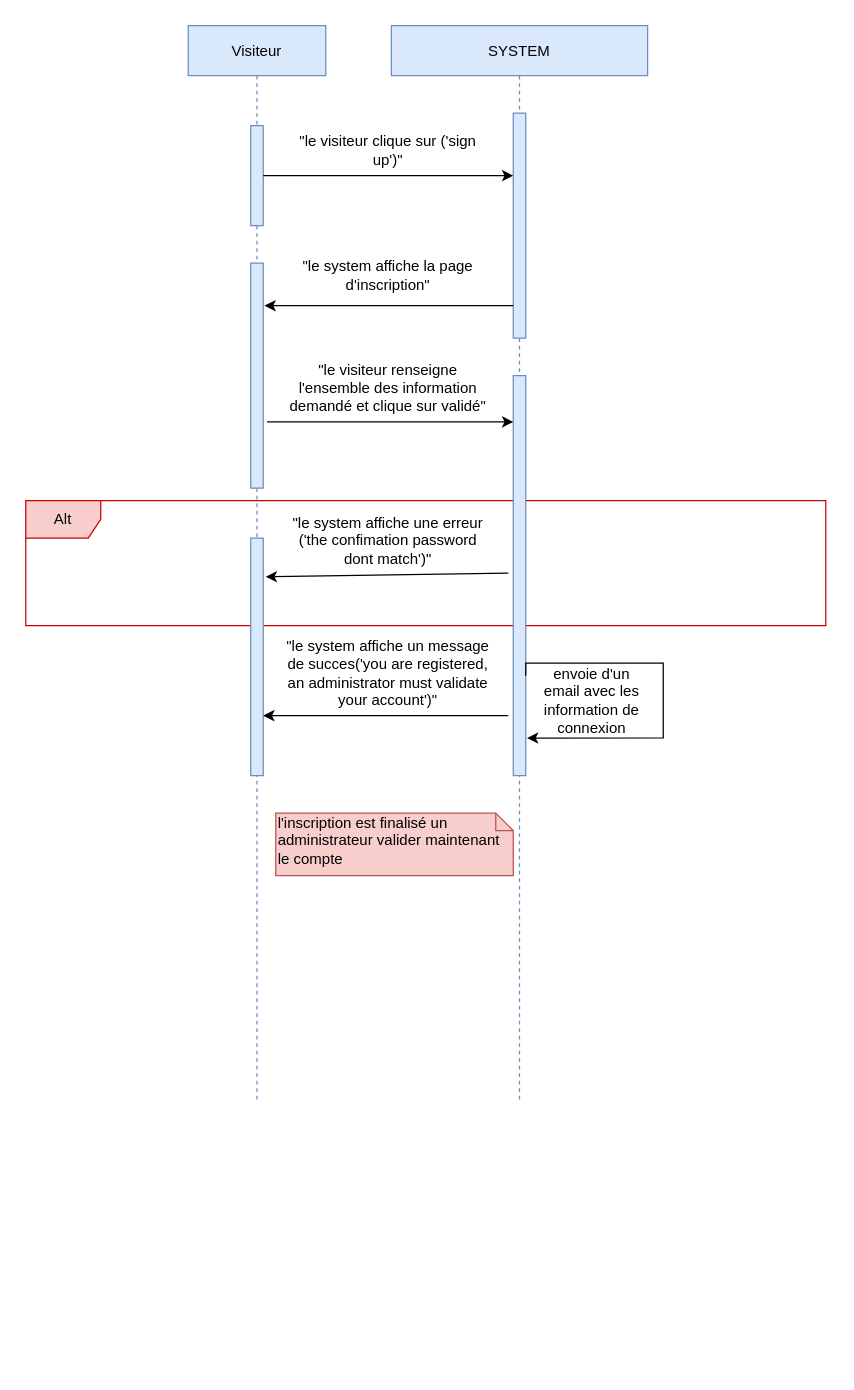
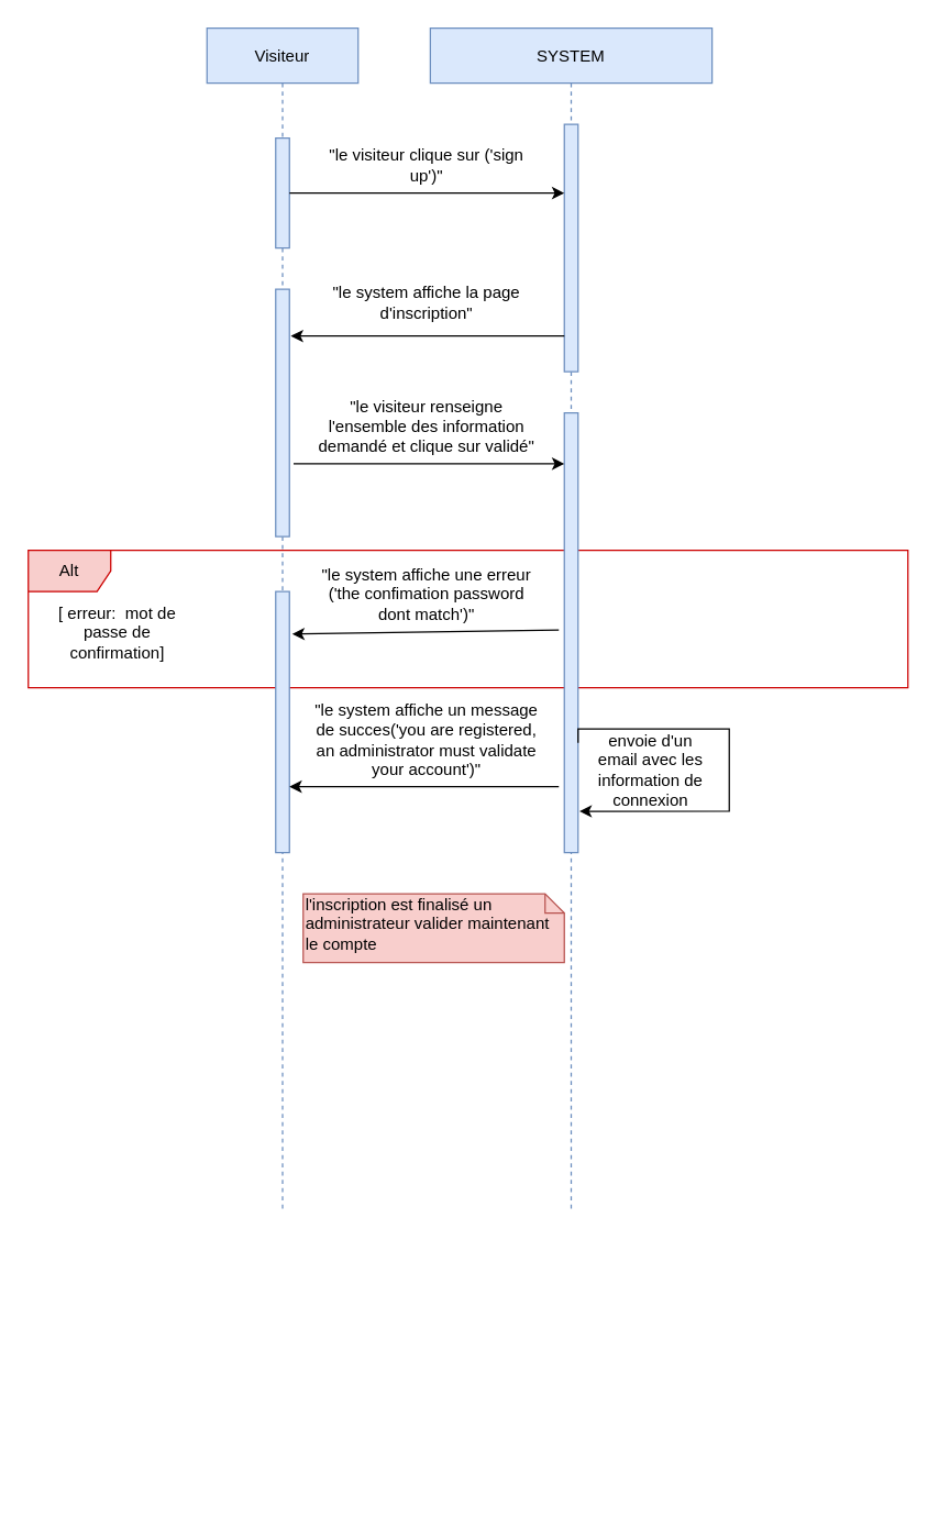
+ <mxCell id="23" value="[ erreur:&amp;nbsp; mot de passe de confirmation]" style="text;html=1;strokeColor=none;fillColor=none;align=center;verticalAlign=middle;whiteSpace=wrap;rounded=0;" vertex="1" parent="1"><mxGeometry x="30" y="450" width="110" height="20" as="geometry" /></mxCell>
